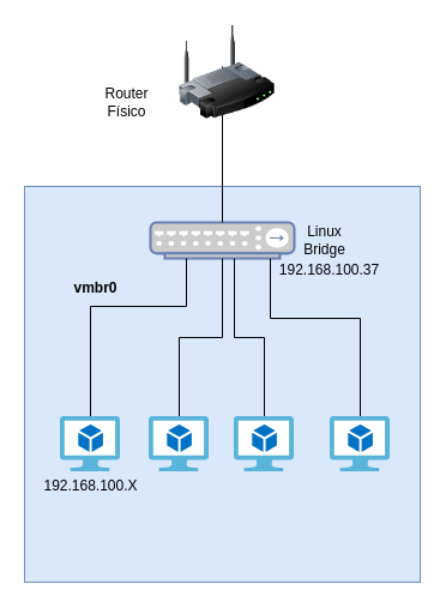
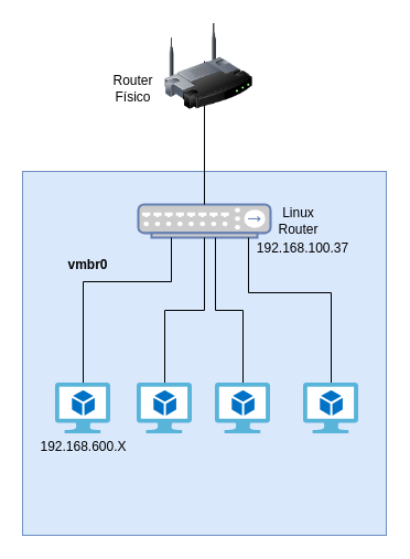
- <mxCell id="5" value="&lt;div&gt;Router&lt;/div&gt;&lt;div&gt;Físico&lt;br&gt;&lt;/div&gt;" style="text;html=1;resizable=0;autosize=1;align=center;verticalAlign=middle;points=[];fillColor=none;strokeColor=none;rounded=0;" parent="1" vertex="1"><mxGeometry x="80" y="70" width="50" height="30" as="geometry" /></mxCell>
+ <mxCell id="5" value="&lt;div&gt;Router&lt;/div&gt;&lt;div&gt;Físico&lt;br&gt;&lt;/div&gt;" style="text;html=1;resizable=0;autosize=1;align=center;verticalAlign=middle;points=[];fillColor=none;strokeColor=none;rounded=0;" parent="1" vertex="1"><mxGeometry x="95" y="65" width="50" height="30" as="geometry" /></mxCell>
- <mxCell id="16" value="&lt;div&gt;Linux&lt;/div&gt;&lt;div&gt;Bridge&lt;br&gt;&lt;/div&gt;" style="text;html=1;resizable=0;autosize=1;align=center;verticalAlign=middle;points=[];fillColor=none;strokeColor=none;rounded=0;" vertex="1" parent="1"><mxGeometry x="245" y="185" width="50" height="30" as="geometry" /></mxCell>
+ <mxCell id="16" value="&lt;div&gt;Linux&lt;/div&gt;&lt;div&gt;Router&lt;br&gt;&lt;/div&gt;" style="text;html=1;resizable=0;autosize=1;align=center;verticalAlign=middle;points=[];fillColor=none;strokeColor=none;rounded=0;" vertex="1" parent="1"><mxGeometry x="245" y="185" width="50" height="30" as="geometry" /></mxCell>
- <mxCell id="18" value="192.168.100.X" style="text;html=1;resizable=0;autosize=1;align=center;verticalAlign=middle;points=[];fillColor=none;strokeColor=none;rounded=0;" vertex="1" parent="1"><mxGeometry x="30" y="395" width="90" height="20" as="geometry" /></mxCell>
+ <mxCell id="18" value="192.168.600.X" style="text;html=1;resizable=0;autosize=1;align=center;verticalAlign=middle;points=[];fillColor=none;strokeColor=none;rounded=0;" vertex="1" parent="1"><mxGeometry x="30" y="395" width="90" height="20" as="geometry" /></mxCell>
